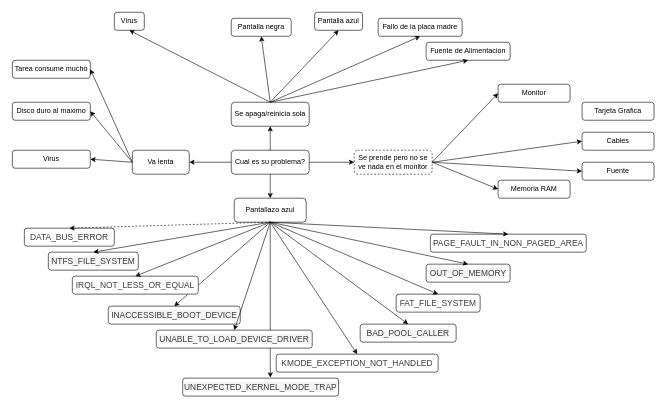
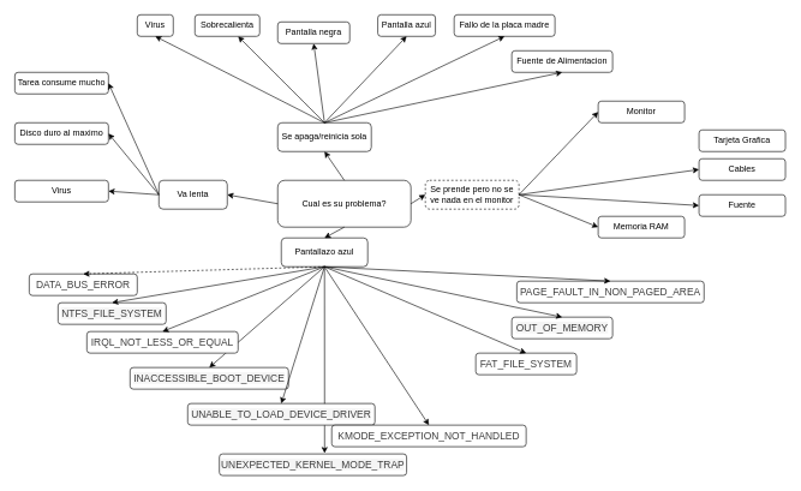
+ <mxCell id="34" value="Sobrecalienta" style="rounded=1;whiteSpace=wrap;html=1;" parent="1" vertex="1"><mxGeometry x="270" y="20" width="90" height="30" as="geometry" /></mxCell>
- <mxCell id="35" value="Fallo de la placa madre" style="rounded=1;whiteSpace=wrap;html=1;" parent="1" vertex="1"><mxGeometry x="630" y="30" width="140" height="30" as="geometry" /></mxCell>
+ <mxCell id="35" value="Fallo de la placa madre" style="rounded=1;whiteSpace=wrap;html=1;" parent="1" vertex="1"><mxGeometry x="630" y="20" width="140" height="30" as="geometry" /></mxCell>
+ <mxCell id="33" value="" style="endArrow=classic;html=1;exitX=0.5;exitY=0;exitDx=0;exitDy=0;" parent="1" source="27" target="34" edge="1"><mxGeometry width="50" height="50" relative="1" as="geometry"><mxPoint x="490" y="190" as="sourcePoint" /><mxPoint x="330" y="50" as="targetPoint" /></mxGeometry></mxCell>
- <mxCell id="53" value="Tarjeta Grafica" style="rounded=1;whiteSpace=wrap;html=1;" vertex="1" parent="1"><mxGeometry x="970" y="170" width="120" height="30" as="geometry" /></mxCell>
+ <mxCell id="53" value="Tarjeta Grafica" style="rounded=1;whiteSpace=wrap;html=1;" vertex="1" parent="1"><mxGeometry x="970" y="180" width="120" height="30" as="geometry" /></mxCell>
- <mxCell id="2" value="Cual es su problema?" style="rounded=1;whiteSpace=wrap;html=1;" parent="1" vertex="1"><mxGeometry x="385" width="130" height="40" as="geometry" y="250" /></mxCell>
+ <mxCell id="2" value="Cual es su problema?" style="rounded=1;whiteSpace=wrap;html=1;" parent="1" vertex="1"><mxGeometry x="385" y="250" width="185" height="65" as="geometry" /></mxCell>
- <mxCell id="16" value="" style="endArrow=classic;html=1;exitX=0.5;exitY=1;exitDx=0;exitDy=0;entryX=0.5;entryY=0;entryDx=0;entryDy=0;" parent="1" source="3" target="15" edge="1"><mxGeometry width="50" height="50" relative="1" as="geometry"><mxPoint x="530" y="500" as="sourcePoint" /><mxPoint x="580" y="450" as="targetPoint" /></mxGeometry></mxCell>
- <mxCell id="15" value="&#10;&#10;&lt;span style=&quot;color: rgb(60, 60, 60); font-family: &amp;quot;1und1websanscondens&amp;quot;, arial, helvetica, sans-serif; font-size: 14px; font-style: normal; font-weight: 400; letter-spacing: normal; text-indent: 0px; text-transform: none; word-spacing: 0px; background-color: rgb(245, 245, 245); display: inline; float: none;&quot;&gt;BAD_POOL_CALLER&lt;/span&gt;&#10;&#10;" style="rounded=1;whiteSpace=wrap;html=1;" parent="1" vertex="1"><mxGeometry x="600" y="540" width="160" height="30" as="geometry" /></mxCell>
- <mxCell id="23" value="&#10;&#10;&lt;span style=&quot;color: rgb(60, 60, 60); font-family: &amp;quot;1und1websanscondens&amp;quot;, arial, helvetica, sans-serif; font-size: 14px; font-style: normal; font-weight: 400; letter-spacing: normal; text-indent: 0px; text-transform: none; word-spacing: 0px; background-color: rgb(245, 245, 245); display: inline; float: none;&quot;&gt;UNABLE_TO_LOAD_DEVICE_DRIVER&lt;/span&gt;&#10;&#10;" style="rounded=1;whiteSpace=wrap;html=1;" parent="1" vertex="1"><mxGeometry x="260" y="550" width="260" height="30" as="geometry" /></mxCell>
+ <mxCell id="23" value="&#10;&#10;&lt;span style=&quot;color: rgb(60, 60, 60); font-family: &amp;quot;1und1websanscondens&amp;quot;, arial, helvetica, sans-serif; font-size: 14px; font-style: normal; font-weight: 400; letter-spacing: normal; text-indent: 0px; text-transform: none; word-spacing: 0px; background-color: rgb(245, 245, 245); display: inline; float: none;&quot;&gt;UNABLE_TO_LOAD_DEVICE_DRIVER&lt;/span&gt;&#10;&#10;" style="rounded=1;whiteSpace=wrap;html=1;" parent="1" vertex="1"><mxGeometry x="260" y="560" width="260" height="30" as="geometry" /></mxCell>
